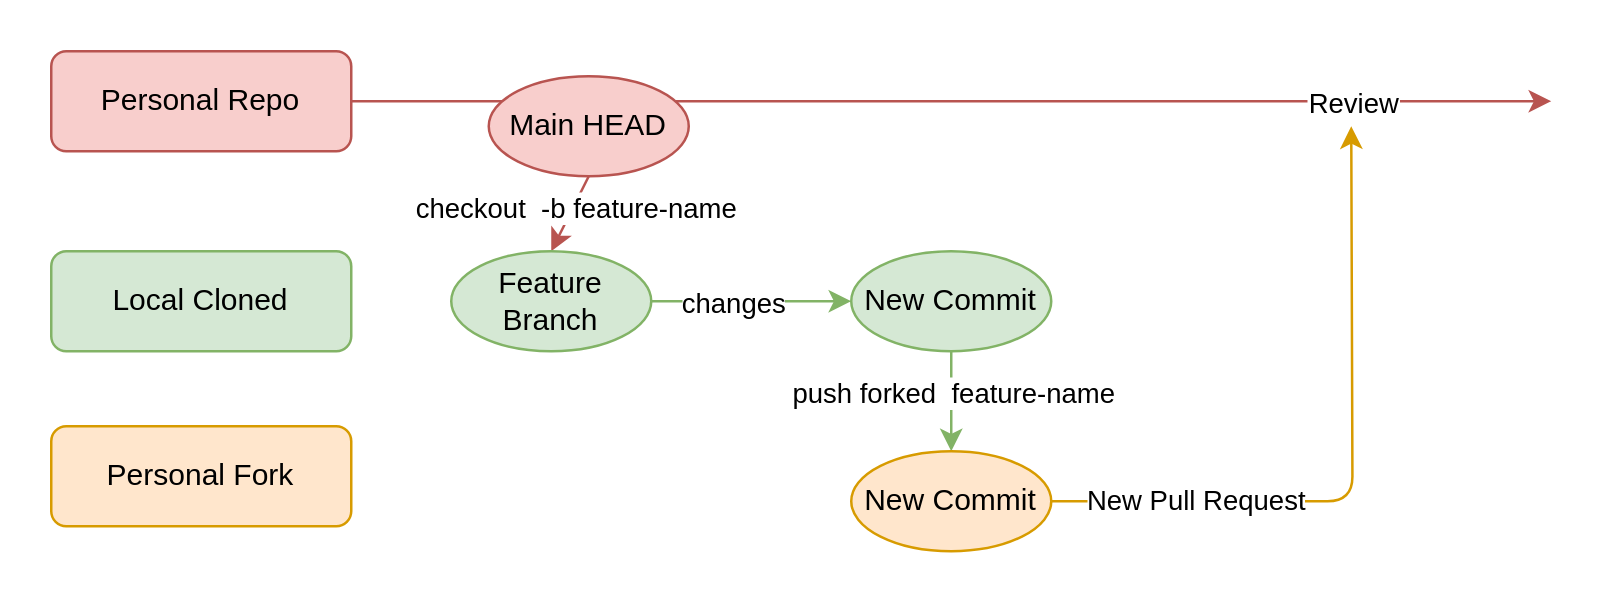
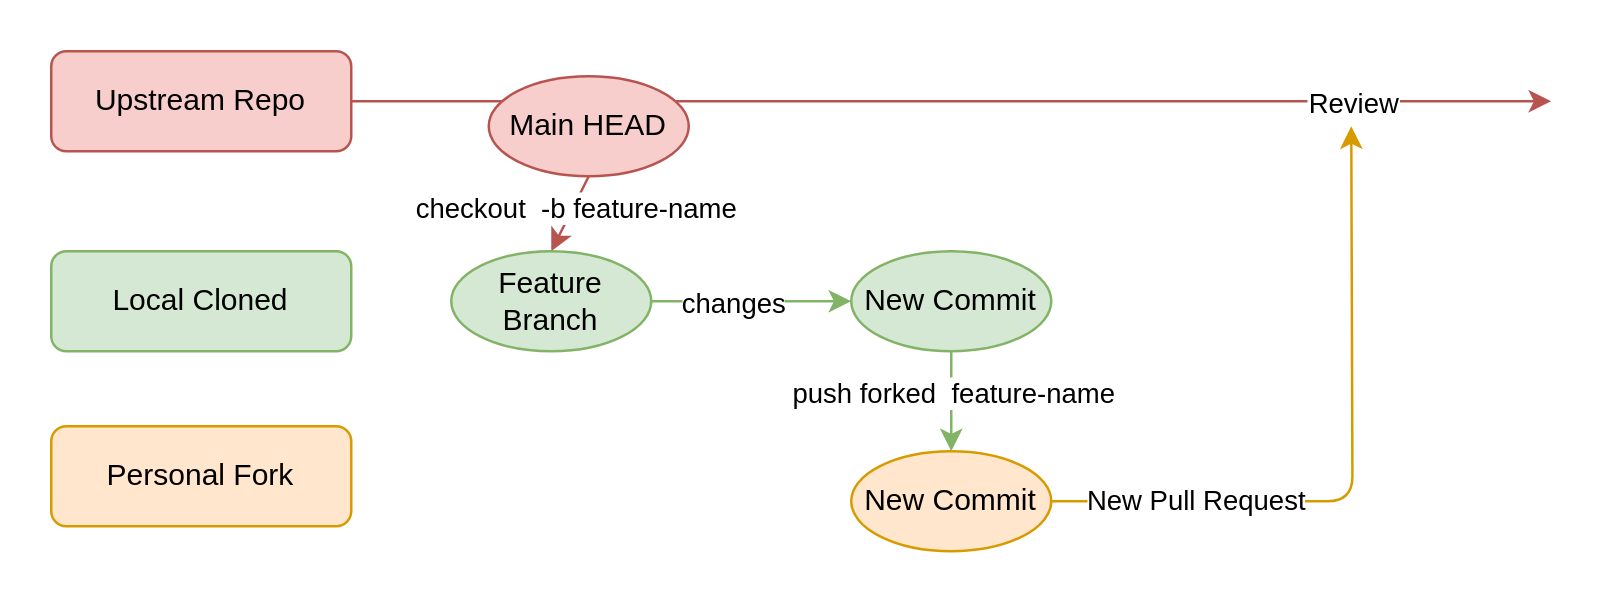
- <mxCell id="2" value="Personal Repo" style="rounded=1;whiteSpace=wrap;html=1;fillColor=#f8cecc;strokeColor=#b85450;" parent="1" vertex="1"><mxGeometry x="20" y="20" width="120" height="40" as="geometry" /></mxCell>
+ <mxCell id="2" value="Upstream Repo" style="rounded=1;whiteSpace=wrap;html=1;fillColor=#f8cecc;strokeColor=#b85450;" parent="1" vertex="1"><mxGeometry x="20" y="20" width="120" height="40" as="geometry" /></mxCell>
